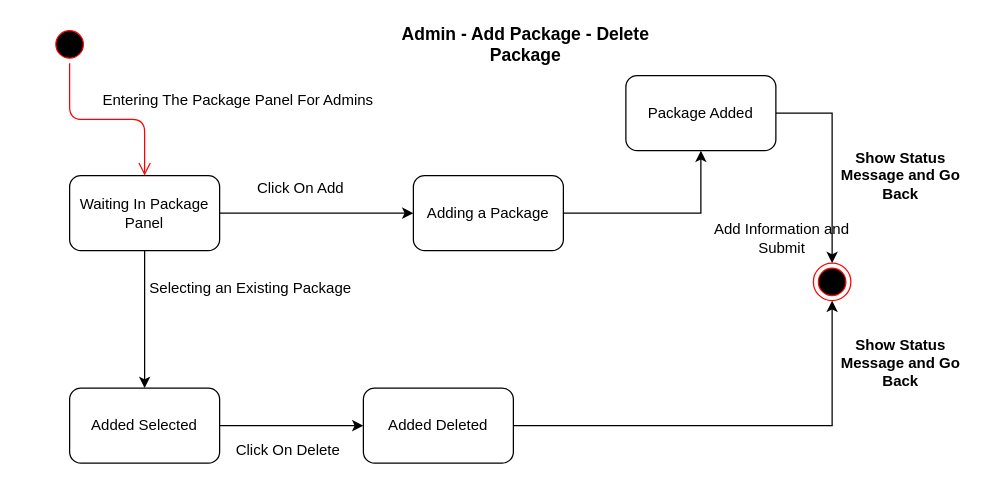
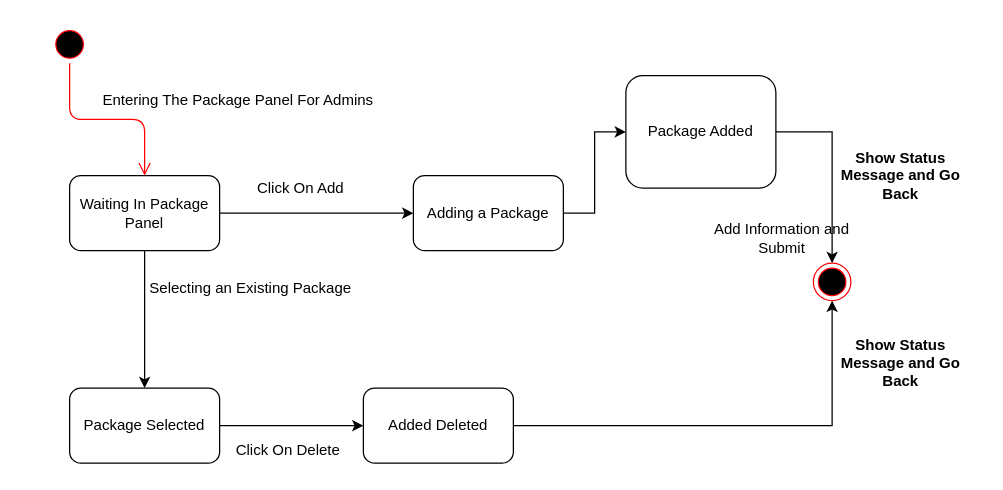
- <mxCell id="17" value="&lt;font style=&quot;font-size: 14px&quot;&gt;Admin - Add Package - Delete Package&lt;/font&gt;" style="text;html=1;strokeColor=none;fillColor=none;align=center;verticalAlign=middle;whiteSpace=wrap;rounded=0;fontStyle=1" vertex="1" parent="1"><mxGeometry x="290" y="25" width="260" height="20" as="geometry" /></mxCell>
- <mxCell id="11" value="Package Added" style="rounded=1;whiteSpace=wrap;html=1;" vertex="1" parent="1"><mxGeometry x="500" y="60" width="120" height="60" as="geometry" /></mxCell>
+ <mxCell id="11" value="Package Added" style="rounded=1;whiteSpace=wrap;html=1;" vertex="1" parent="1"><mxGeometry x="500" y="60" width="120" height="90" as="geometry" /></mxCell>
- <mxCell id="13" value="Added Selected" style="rounded=1;whiteSpace=wrap;html=1;" vertex="1" parent="1"><mxGeometry x="55" y="310" width="120" height="60" as="geometry" /></mxCell>
+ <mxCell id="13" value="Package Selected" style="rounded=1;whiteSpace=wrap;html=1;" vertex="1" parent="1"><mxGeometry x="55" y="310" width="120" height="60" as="geometry" /></mxCell>
